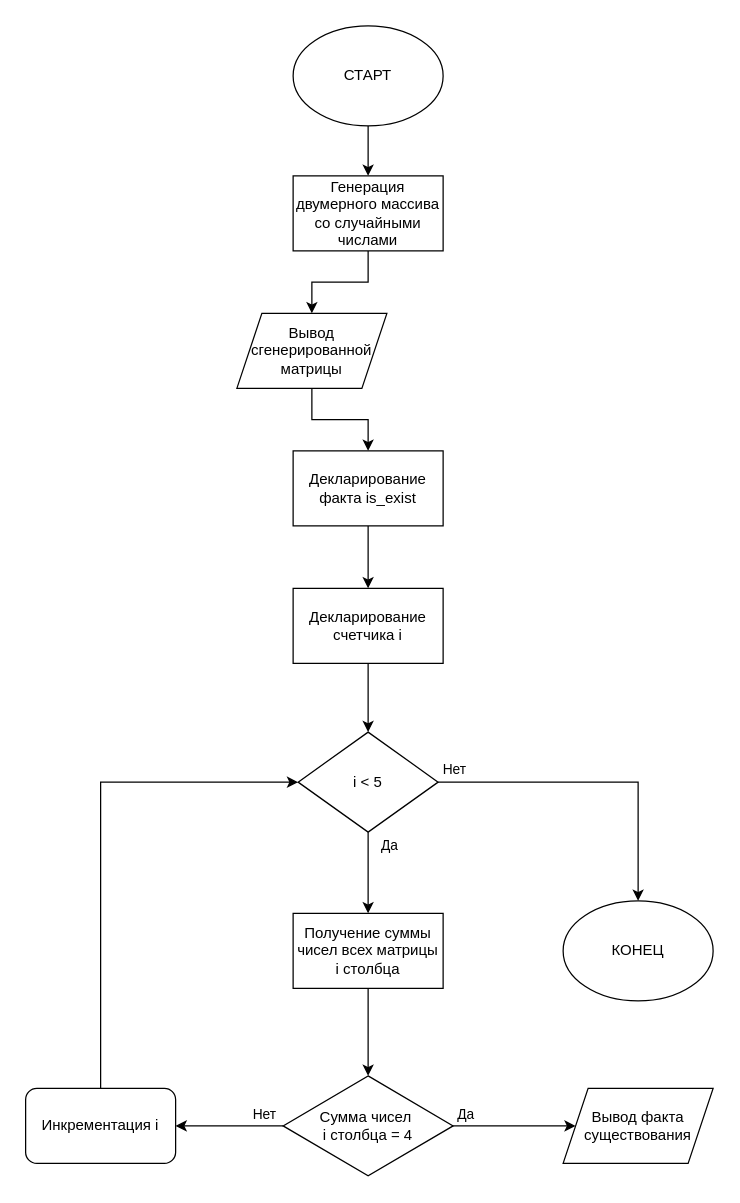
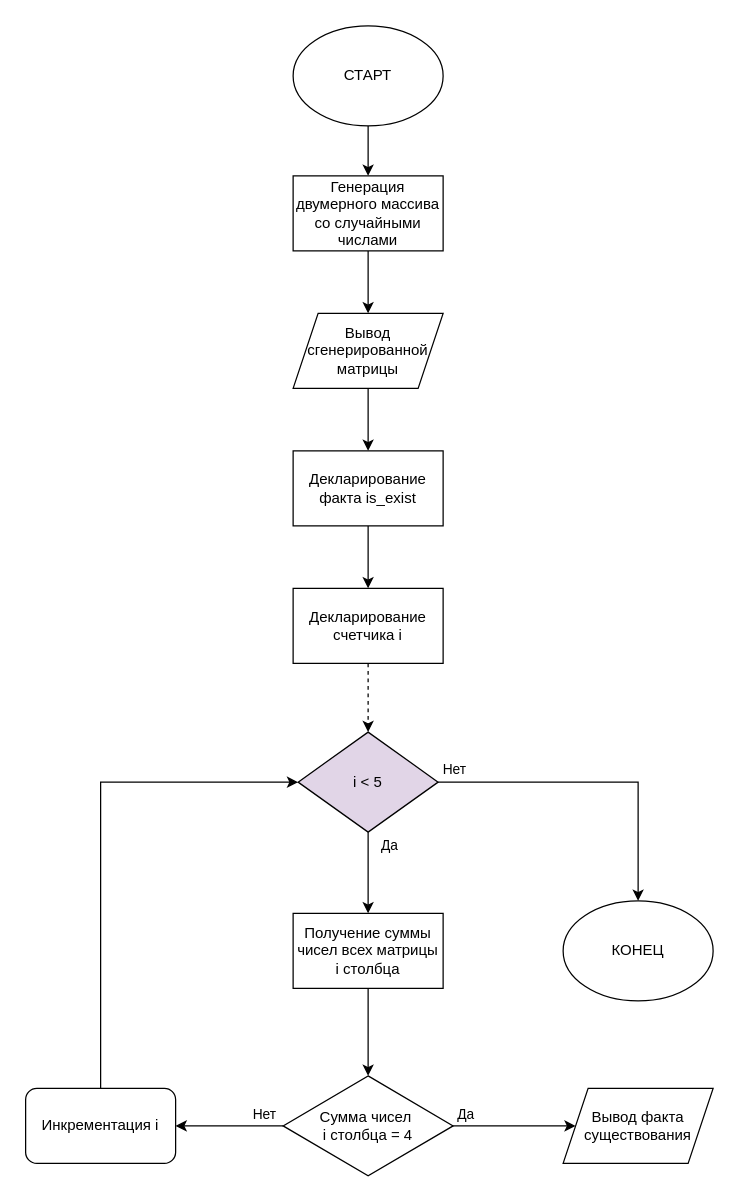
- <mxCell id="7" value="Вывод сгенерированной матрицы" style="shape=parallelogram;perimeter=parallelogramPerimeter;whiteSpace=wrap;html=1;fixedSize=1;rounded=0;" parent="1" vertex="1"><mxGeometry x="189" y="250" width="120" height="60" as="geometry" /></mxCell>
+ <mxCell id="7" value="Вывод сгенерированной матрицы" style="shape=parallelogram;perimeter=parallelogramPerimeter;whiteSpace=wrap;html=1;fixedSize=1;rounded=0;" parent="1" vertex="1"><mxGeometry x="234" y="250" width="120" height="60" as="geometry" /></mxCell>
- <mxCell id="10" value="" style="edgeStyle=orthogonalEdgeStyle;rounded=0;orthogonalLoop=1;jettySize=auto;html=1;" parent="1" source="11" target="16" edge="1"><mxGeometry relative="1" as="geometry" /></mxCell>
+ <mxCell id="10" value="" style="edgeStyle=orthogonalEdgeStyle;rounded=0;orthogonalLoop=1;jettySize=auto;html=1;dashed=1;" parent="1" source="11" target="16" edge="1"><mxGeometry relative="1" as="geometry" /></mxCell>
- <mxCell id="16" value="i &amp;lt; 5" style="rhombus;whiteSpace=wrap;html=1;rounded=0;" parent="1" vertex="1"><mxGeometry x="238" y="585" width="112" height="80" as="geometry" /></mxCell>
+ <mxCell id="16" value="i &amp;lt; 5" style="rhombus;whiteSpace=wrap;html=1;rounded=0;fillColor=#e1d5e7;" parent="1" vertex="1"><mxGeometry x="238" y="585" width="112" height="80" as="geometry" /></mxCell>
